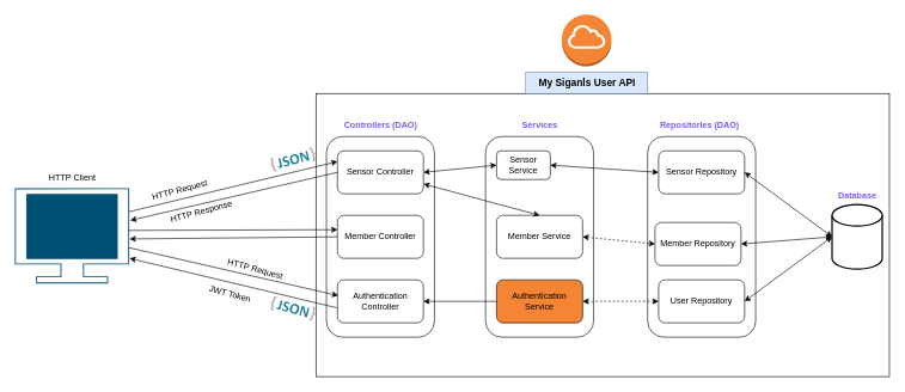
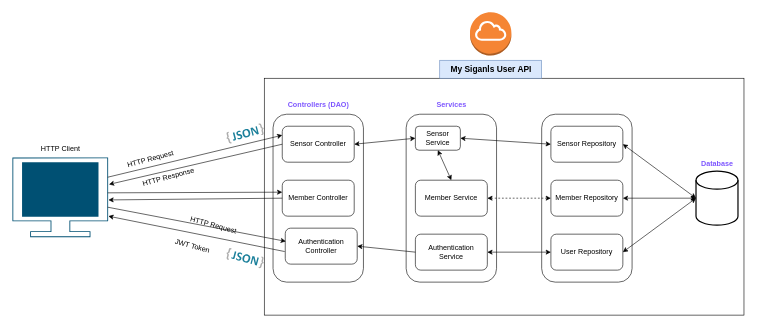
- <mxCell id="22" value="&lt;b&gt;&lt;font color=&quot;#7e57ff&quot;&gt;Repositories (DAO)&lt;/font&gt;&lt;/b&gt;" style="text;html=1;align=center;verticalAlign=middle;resizable=0;points=[];autosize=1;strokeColor=none;fillColor=none;" parent="1" vertex="1"><mxGeometry x="910" y="160" width="130" height="30" as="geometry" /></mxCell>
- <mxCell id="35" value="" style="endArrow=classic;startArrow=classic;html=1;rounded=0;exitX=0.5;exitY=0;exitDx=0;exitDy=0;" parent="1" source="8" target="10" edge="1"><mxGeometry width="50" height="50" relative="1" as="geometry"><mxPoint x="840" y="410" as="sourcePoint" /><mxPoint x="890" y="360" as="targetPoint" /></mxGeometry></mxCell>
+ <mxCell id="35" value="" style="endArrow=classic;startArrow=classic;html=1;rounded=0;entryX=0.5;entryY=1;entryDx=0;entryDy=0;exitX=0.5;exitY=0;exitDx=0;exitDy=0;" parent="1" source="8" target="7" edge="1"><mxGeometry width="50" height="50" relative="1" as="geometry"><mxPoint x="840" y="410" as="sourcePoint" /><mxPoint x="890" y="360" as="targetPoint" /></mxGeometry></mxCell>
- <mxCell id="13" value="Member Repository" style="rounded=1;whiteSpace=wrap;html=1;" parent="1" vertex="1"><mxGeometry x="913" y="310" width="120" height="60" as="geometry" /></mxCell>
+ <mxCell id="13" value="Member Repository" style="rounded=1;whiteSpace=wrap;html=1;" parent="1" vertex="1"><mxGeometry x="918" y="300" width="120" height="60" as="geometry" /></mxCell>
- <mxCell id="12" value="Authentication Controller" style="rounded=1;whiteSpace=wrap;html=1;" parent="1" vertex="1"><mxGeometry x="470" y="390" width="120" height="60" as="geometry" /></mxCell>
+ <mxCell id="12" value="Authentication Controller" style="rounded=1;whiteSpace=wrap;html=1;" parent="1" vertex="1"><mxGeometry x="475" y="380" width="120" height="60" as="geometry" /></mxCell>
- <mxCell id="9" value="Authentication Service" style="rounded=1;whiteSpace=wrap;html=1;fillColor=#f58534;" parent="1" vertex="1"><mxGeometry x="692" y="390" width="120" height="60" as="geometry" /></mxCell>
+ <mxCell id="9" value="Authentication Service" style="rounded=1;whiteSpace=wrap;html=1;" parent="1" vertex="1"><mxGeometry x="692" y="390" width="120" height="60" as="geometry" /></mxCell>
- <mxCell id="43" value="" style="endArrow=classic;startArrow=classic;html=1;rounded=0;exitX=1;exitY=0.5;exitDx=0;exitDy=0;entryX=0;entryY=0.5;entryDx=0;entryDy=0;dashed=1;" edge="1" parent="1" source="9" target="42"><mxGeometry width="50" height="50" relative="1" as="geometry"><mxPoint x="920" y="550" as="sourcePoint" /><mxPoint x="970" y="500" as="targetPoint" /></mxGeometry></mxCell>
+ <mxCell id="43" value="" style="endArrow=classic;startArrow=classic;html=1;rounded=0;exitX=1;exitY=0.5;exitDx=0;exitDy=0;entryX=0;entryY=0.5;entryDx=0;entryDy=0;" edge="1" parent="1" source="9" target="42"><mxGeometry width="50" height="50" relative="1" as="geometry"><mxPoint x="920" y="550" as="sourcePoint" /><mxPoint x="970" y="500" as="targetPoint" /></mxGeometry></mxCell>
